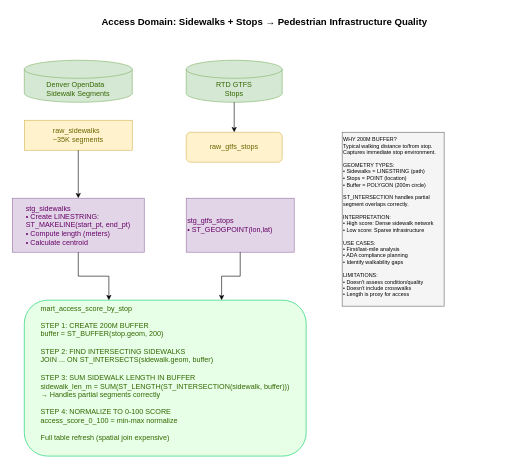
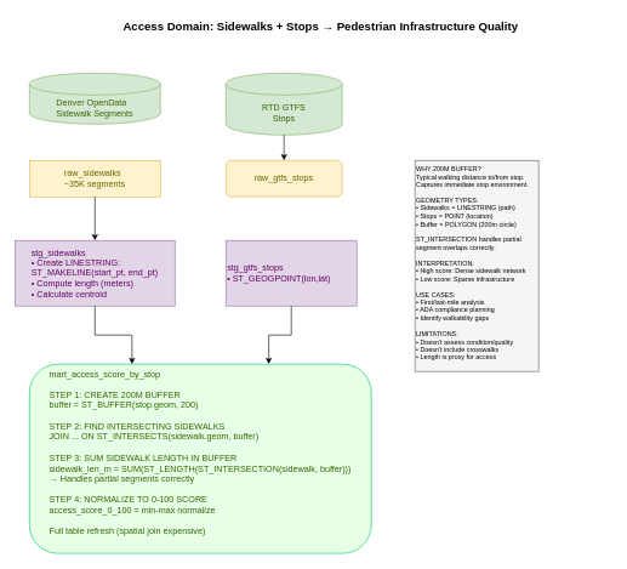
- <mxCell id="4" value="&lt;font style=&quot;color: rgb(51, 102, 0);&quot;&gt;RTD GTFS&lt;br&gt;Stops&lt;/font&gt;" style="shape=cylinder3;whiteSpace=wrap;html=1;boundedLbl=1;backgroundOutline=1;size=15;fillColor=#d5e8d4;strokeColor=#82b366;" parent="1" vertex="1"><mxGeometry x="310" y="100" width="160" height="70" as="geometry" /></mxCell>
+ <mxCell id="4" value="&lt;font style=&quot;color: rgb(51, 102, 0);&quot;&gt;RTD GTFS&lt;br&gt;Stops&lt;/font&gt;" style="shape=cylinder3;whiteSpace=wrap;html=1;boundedLbl=1;backgroundOutline=1;size=15;fillColor=#d5e8d4;strokeColor=#82b366;" parent="1" vertex="1"><mxGeometry x="310" y="100" width="160" height="85" as="geometry" /></mxCell>
- <mxCell id="5" value="&lt;div style=&quot;text-align: justify;&quot;&gt;&lt;span style=&quot;background-color: transparent;&quot;&gt;&lt;font style=&quot;color: rgb(102, 102, 0);&quot;&gt;raw_sidewalks&lt;/font&gt;&lt;/span&gt;&lt;/div&gt;&lt;div style=&quot;text-align: justify;&quot;&gt;&lt;span style=&quot;background-color: transparent;&quot;&gt;&lt;font style=&quot;color: rgb(102, 102, 0);&quot;&gt;~35K segments&lt;/font&gt;&lt;/span&gt;&lt;/div&gt;" style="rounded=0;whiteSpace=wrap;html=1;fillColor=#fff2cc;strokeColor=#d6b656;" parent="1" vertex="1"><mxGeometry x="40" y="200" width="180" height="50" as="geometry" /></mxCell>
+ <mxCell id="5" value="&lt;div style=&quot;text-align: justify;&quot;&gt;&lt;span style=&quot;background-color: transparent;&quot;&gt;&lt;font style=&quot;color: rgb(102, 102, 0);&quot;&gt;raw_sidewalks&lt;/font&gt;&lt;/span&gt;&lt;/div&gt;&lt;div style=&quot;text-align: justify;&quot;&gt;&lt;span style=&quot;background-color: transparent;&quot;&gt;&lt;font style=&quot;color: rgb(102, 102, 0);&quot;&gt;~35K segments&lt;/font&gt;&lt;/span&gt;&lt;/div&gt;" style="rounded=0;whiteSpace=wrap;html=1;fillColor=#fff2cc;strokeColor=#d6b656;" parent="1" vertex="1"><mxGeometry x="40" y="220" width="180" height="50" as="geometry" /></mxCell>
